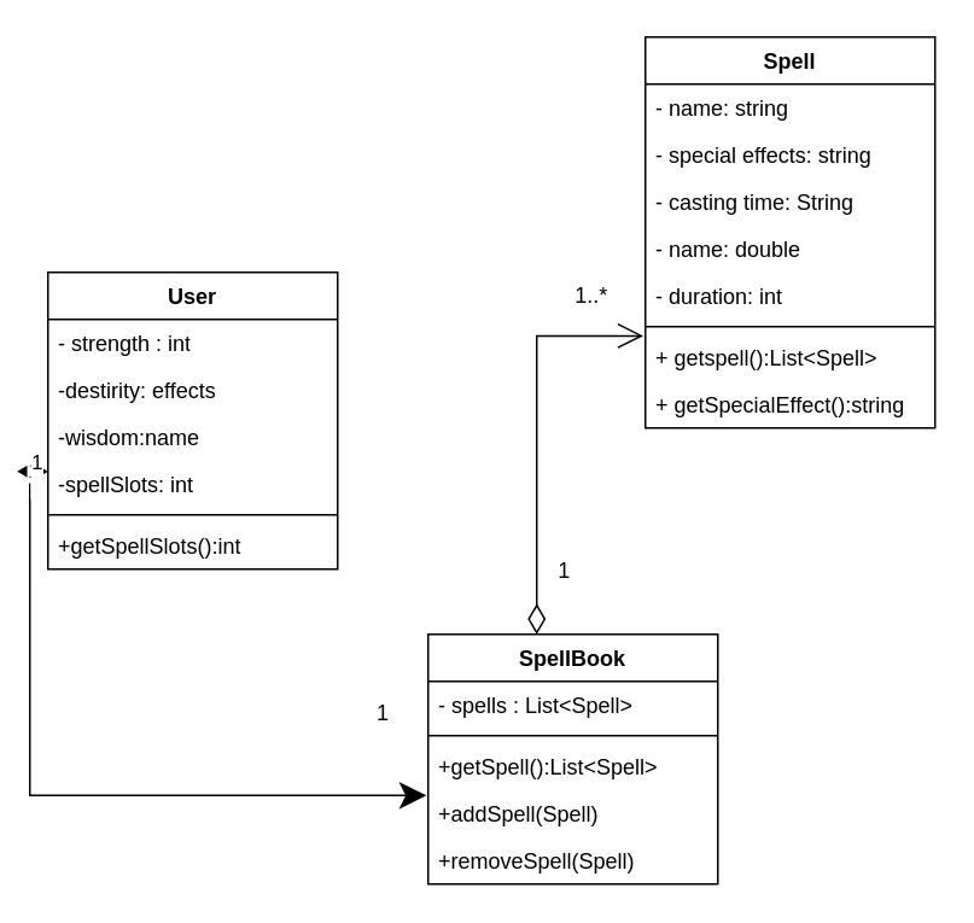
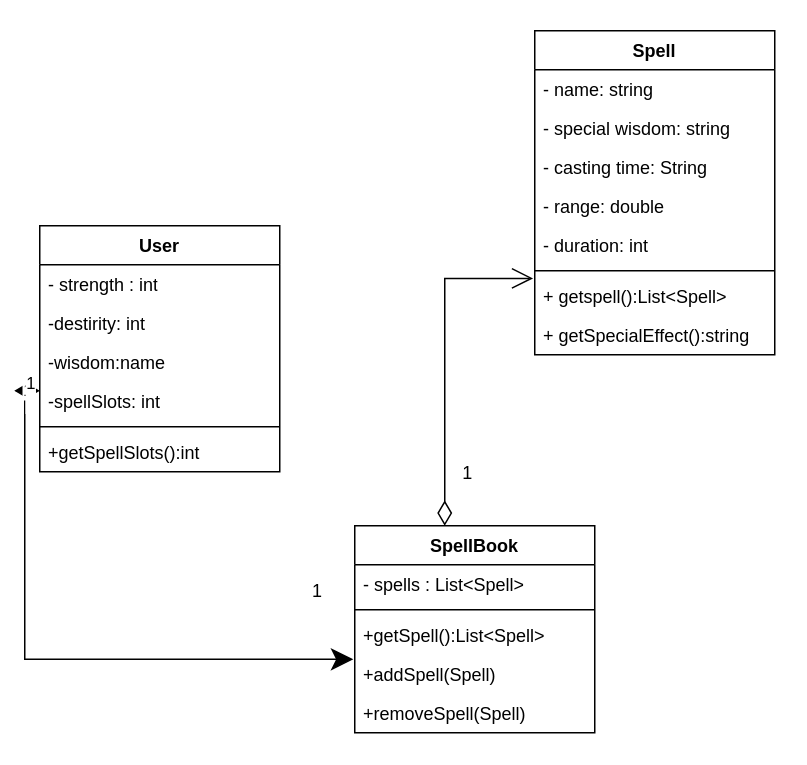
- <mxCell id="4" value="-&amp;nbsp;&lt;span style=&quot;background-color: initial;&quot;&gt;special effects: string&lt;/span&gt;" style="text;strokeColor=none;fillColor=none;align=left;verticalAlign=top;spacingLeft=4;spacingRight=4;overflow=hidden;rotatable=0;points=[[0,0.5],[1,0.5]];portConstraint=eastwest;whiteSpace=wrap;html=1;" vertex="1" parent="2"><mxGeometry y="52" width="160" height="26" as="geometry" /></mxCell>
+ <mxCell id="4" value="-&amp;nbsp;&lt;span style=&quot;background-color: initial;&quot;&gt;special wisdom: string&lt;/span&gt;" style="text;strokeColor=none;fillColor=none;align=left;verticalAlign=top;spacingLeft=4;spacingRight=4;overflow=hidden;rotatable=0;points=[[0,0.5],[1,0.5]];portConstraint=eastwest;whiteSpace=wrap;html=1;" vertex="1" parent="2"><mxGeometry y="52" width="160" height="26" as="geometry" /></mxCell>
- <mxCell id="6" value="- name&lt;span style=&quot;background-color: initial;&quot;&gt;: double&lt;/span&gt;" style="text;strokeColor=none;fillColor=none;align=left;verticalAlign=top;spacingLeft=4;spacingRight=4;overflow=hidden;rotatable=0;points=[[0,0.5],[1,0.5]];portConstraint=eastwest;whiteSpace=wrap;html=1;" vertex="1" parent="2"><mxGeometry y="104" width="160" height="26" as="geometry" /></mxCell>
+ <mxCell id="6" value="- range&lt;span style=&quot;background-color: initial;&quot;&gt;: double&lt;/span&gt;" style="text;strokeColor=none;fillColor=none;align=left;verticalAlign=top;spacingLeft=4;spacingRight=4;overflow=hidden;rotatable=0;points=[[0,0.5],[1,0.5]];portConstraint=eastwest;whiteSpace=wrap;html=1;" vertex="1" parent="2"><mxGeometry y="104" width="160" height="26" as="geometry" /></mxCell>
- <mxCell id="23" value="1..*" style="text;html=1;align=center;verticalAlign=middle;resizable=0;points=[];autosize=1;strokeColor=none;fillColor=none;" vertex="1" parent="1"><mxGeometry x="300" y="148" width="40" height="30" as="geometry" /></mxCell>
- <mxCell id="26" value="&lt;div&gt;-destirity: effects&lt;/div&gt;" style="text;strokeColor=none;fillColor=none;align=left;verticalAlign=top;spacingLeft=4;spacingRight=4;overflow=hidden;rotatable=0;points=[[0,0.5],[1,0.5]];portConstraint=eastwest;whiteSpace=wrap;html=1;" vertex="1" parent="24"><mxGeometry y="52" width="160" height="26" as="geometry" /></mxCell>
+ <mxCell id="26" value="&lt;div&gt;-destirity: int&lt;/div&gt;" style="text;strokeColor=none;fillColor=none;align=left;verticalAlign=top;spacingLeft=4;spacingRight=4;overflow=hidden;rotatable=0;points=[[0,0.5],[1,0.5]];portConstraint=eastwest;whiteSpace=wrap;html=1;" vertex="1" parent="24"><mxGeometry y="52" width="160" height="26" as="geometry" /></mxCell>
